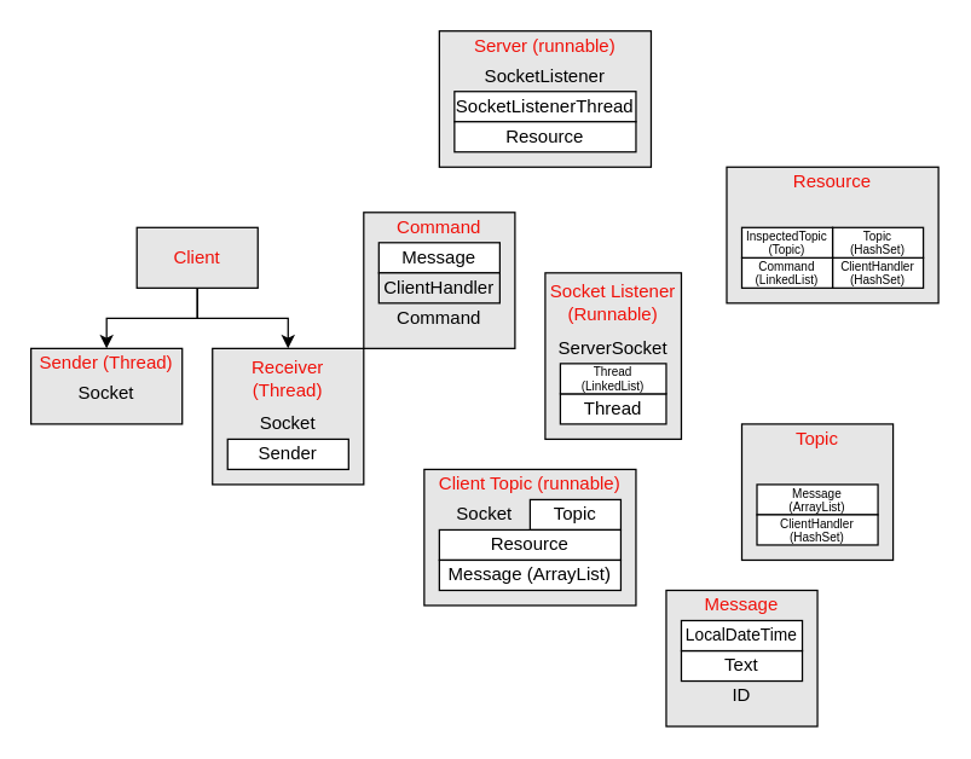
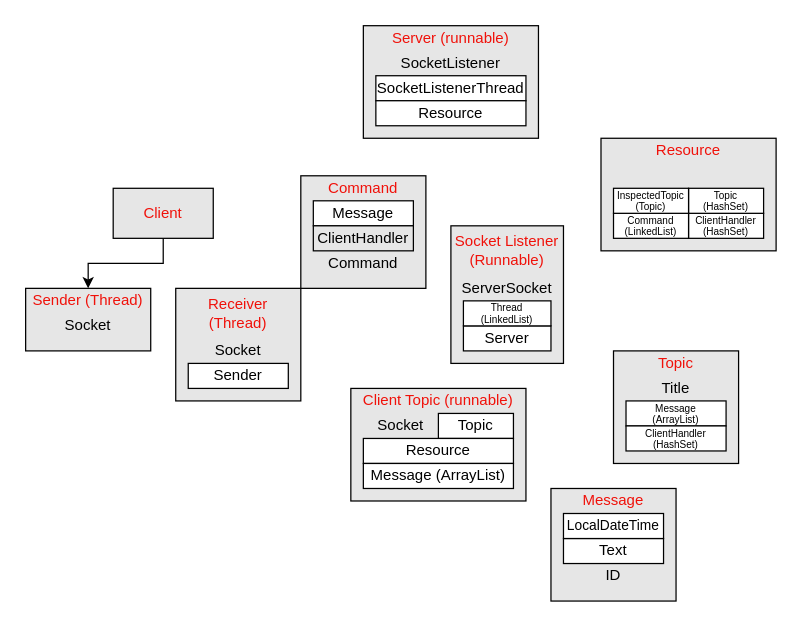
- <mxCell id="6" style="edgeStyle=orthogonalEdgeStyle;rounded=0;orthogonalLoop=1;jettySize=auto;html=1;" parent="1" source="7" target="15" edge="1"><mxGeometry relative="1" as="geometry" /></mxCell>
- <mxCell id="31" value="Thread" style="rounded=0;whiteSpace=wrap;html=1;" parent="1" vertex="1"><mxGeometry x="370" y="260" width="70" height="20" as="geometry" /></mxCell>
+ <mxCell id="31" value="Server" style="rounded=0;whiteSpace=wrap;html=1;" parent="1" vertex="1"><mxGeometry x="370" y="260" width="70" height="20" as="geometry" /></mxCell>
+ <mxCell id="38" value="Title" style="text;html=1;strokeColor=none;fillColor=none;align=center;verticalAlign=middle;whiteSpace=wrap;rounded=0;movable=1;resizable=1;rotatable=1;deletable=1;editable=1;locked=0;connectable=1;container=0;" parent="1" vertex="1"><mxGeometry x="510" y="300" width="60" height="20" as="geometry" /></mxCell>
